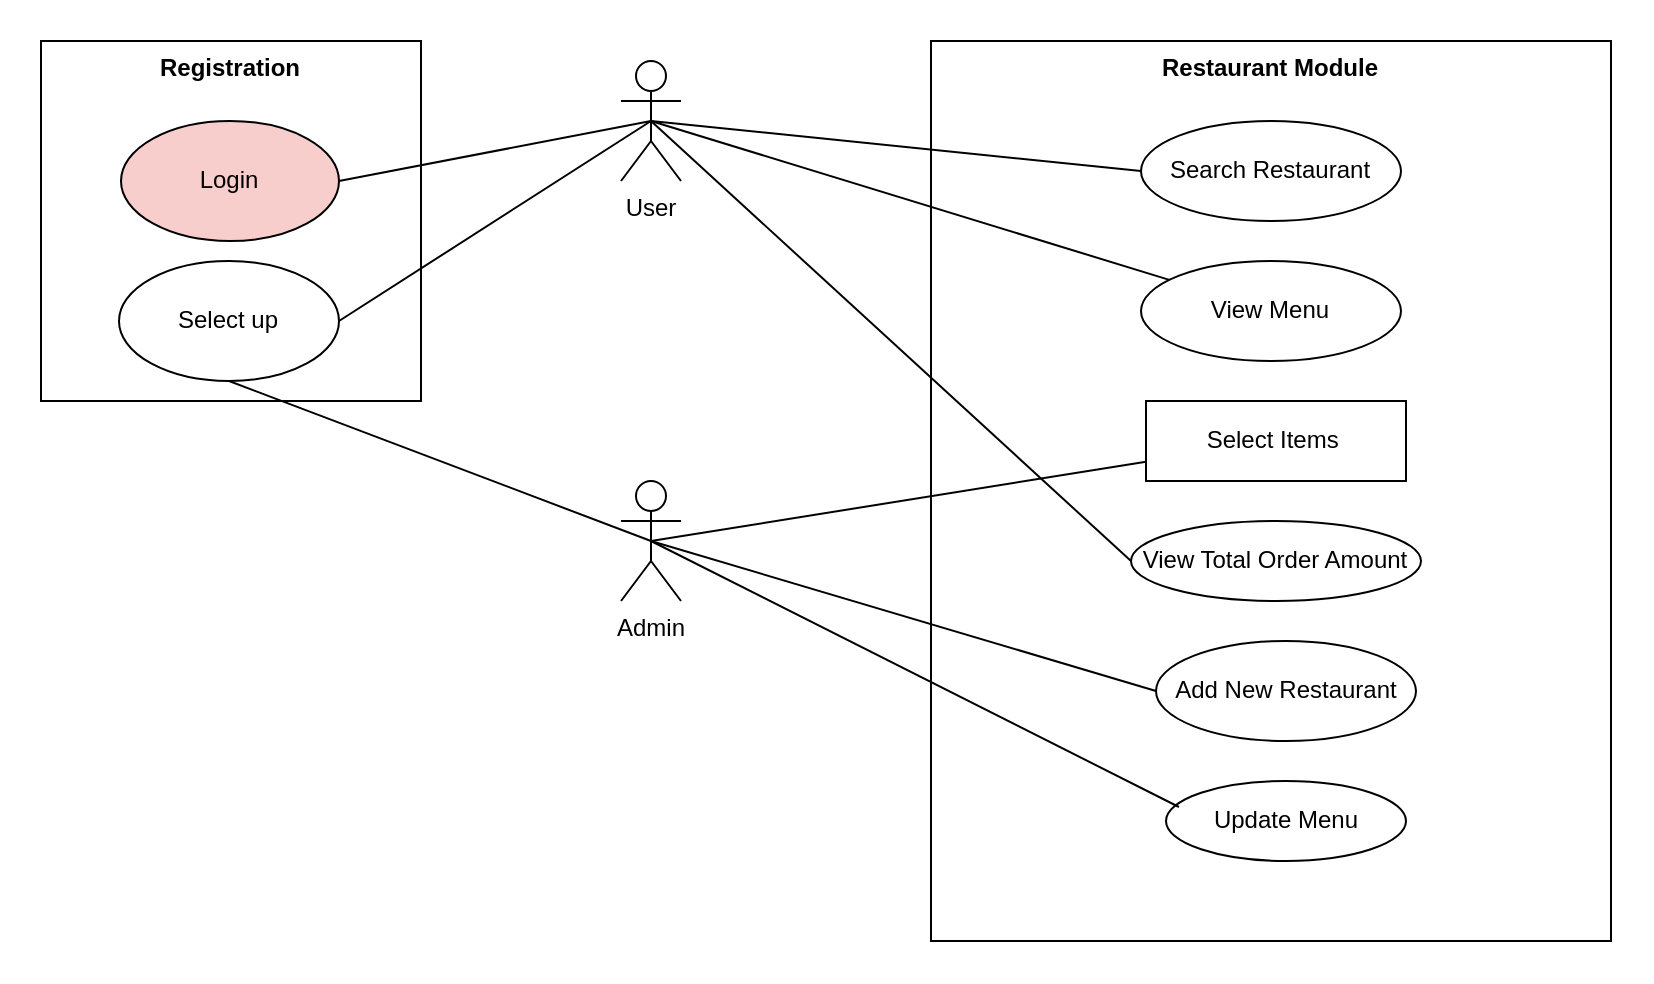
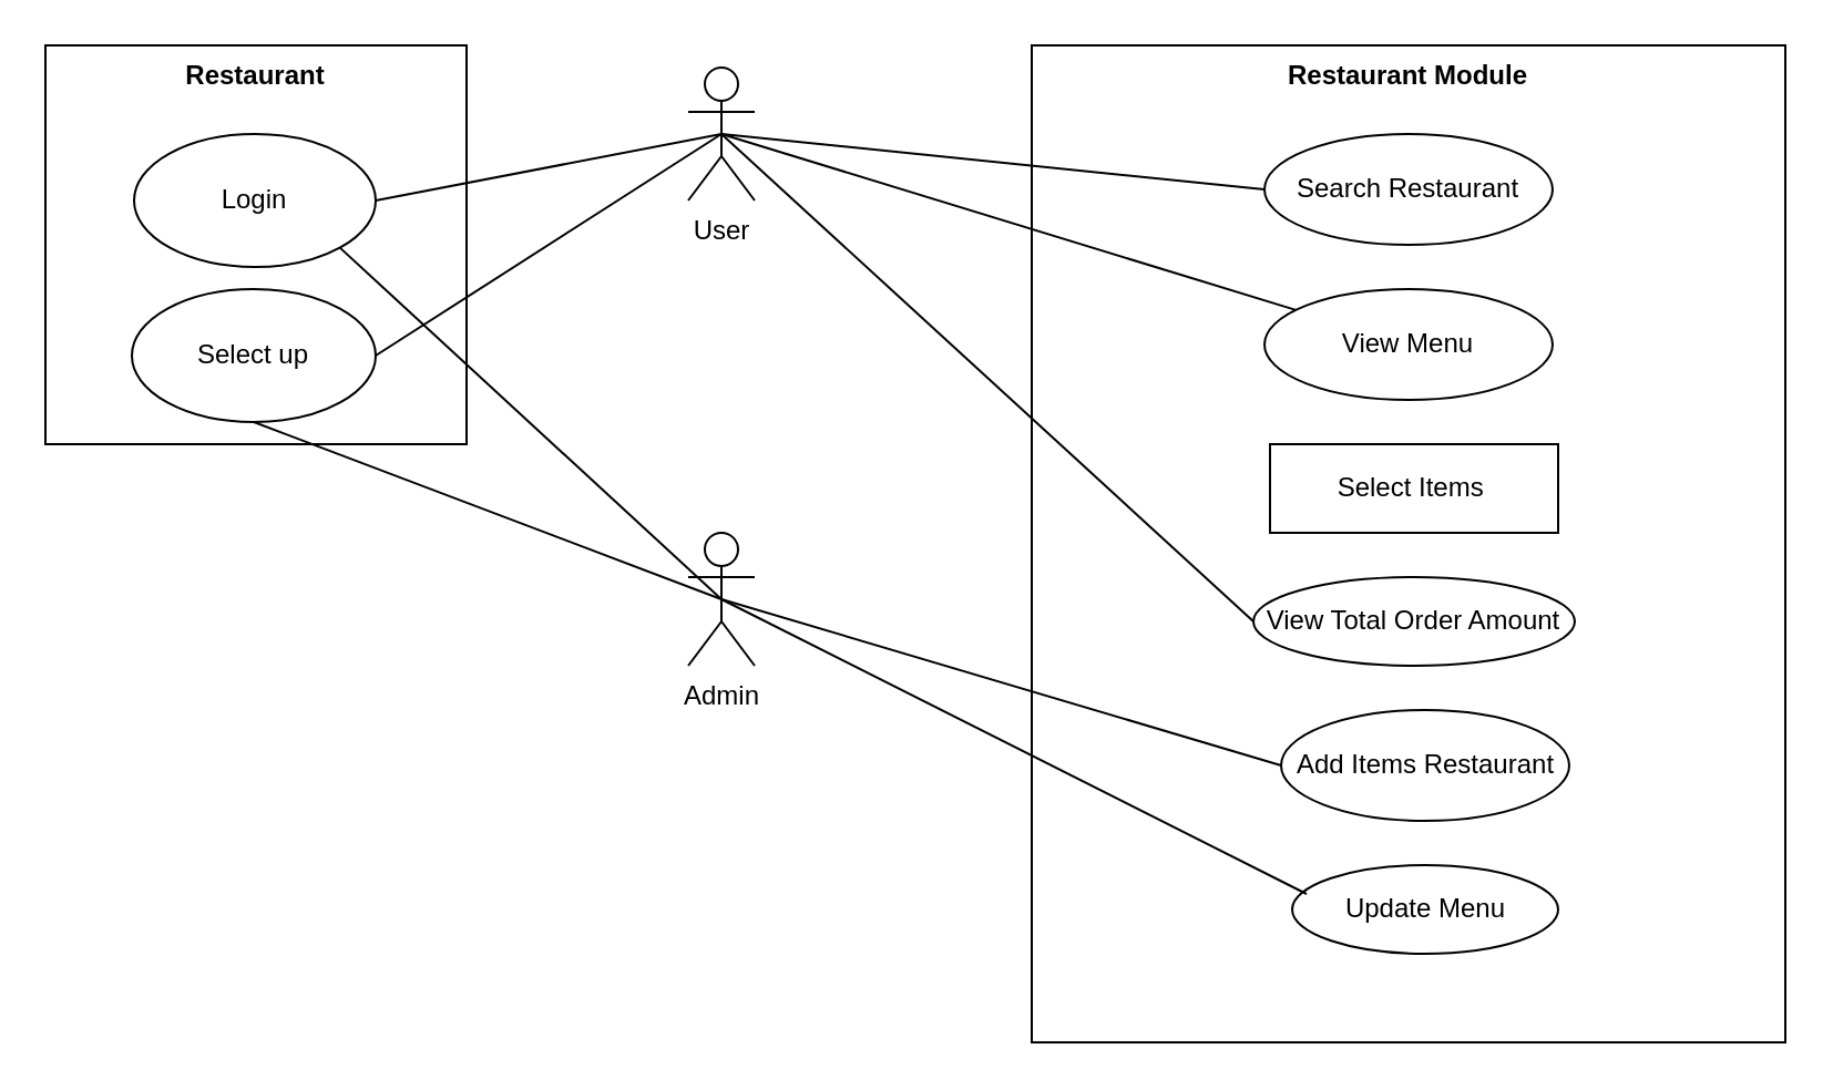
- <mxCell id="3" value="Registration" style="shape=rect;html=1;verticalAlign=top;fontStyle=1;whiteSpace=wrap;align=center;" vertex="1" parent="1"><mxGeometry x="20" y="20" width="190" height="180" as="geometry" /></mxCell>
+ <mxCell id="3" value="Restaurant" style="shape=rect;html=1;verticalAlign=top;fontStyle=1;whiteSpace=wrap;align=center;" vertex="1" parent="1"><mxGeometry x="20" y="20" width="190" height="180" as="geometry" /></mxCell>
- <mxCell id="10" value="Login" style="ellipse;whiteSpace=wrap;html=1;fillColor=#f8cecc;" vertex="1" parent="1"><mxGeometry x="60" y="60" width="109" height="60" as="geometry" /></mxCell>
+ <mxCell id="10" value="Login" style="ellipse;whiteSpace=wrap;html=1;" vertex="1" parent="1"><mxGeometry x="60" y="60" width="109" height="60" as="geometry" /></mxCell>
- <mxCell id="13" value="" style="edgeStyle=none;html=1;endArrow=none;verticalAlign=bottom;exitX=0.5;exitY=0.5;exitDx=0;exitDy=0;exitPerimeter=0;" edge="1" parent="1" source="11" target="7"><mxGeometry width="160" relative="1" as="geometry"><mxPoint x="330" y="240" as="sourcePoint" /><mxPoint x="490" y="240" as="targetPoint" /></mxGeometry></mxCell>
+ <mxCell id="13" value="" style="edgeStyle=none;html=1;endArrow=none;verticalAlign=bottom;entryX=1;entryY=1;entryDx=0;entryDy=0;exitX=0.5;exitY=0.5;exitDx=0;exitDy=0;exitPerimeter=0;" edge="1" parent="1" source="11" target="10"><mxGeometry width="160" relative="1" as="geometry"><mxPoint x="330" y="240" as="sourcePoint" /><mxPoint x="490" y="240" as="targetPoint" /></mxGeometry></mxCell>
- <mxCell id="14" value="Add New Restaurant" style="ellipse;whiteSpace=wrap;html=1;" vertex="1" parent="1"><mxGeometry x="577.5" y="320" width="130" height="50" as="geometry" /></mxCell>
+ <mxCell id="14" value="Add Items Restaurant" style="ellipse;whiteSpace=wrap;html=1;" vertex="1" parent="1"><mxGeometry x="577.5" y="320" width="130" height="50" as="geometry" /></mxCell>
